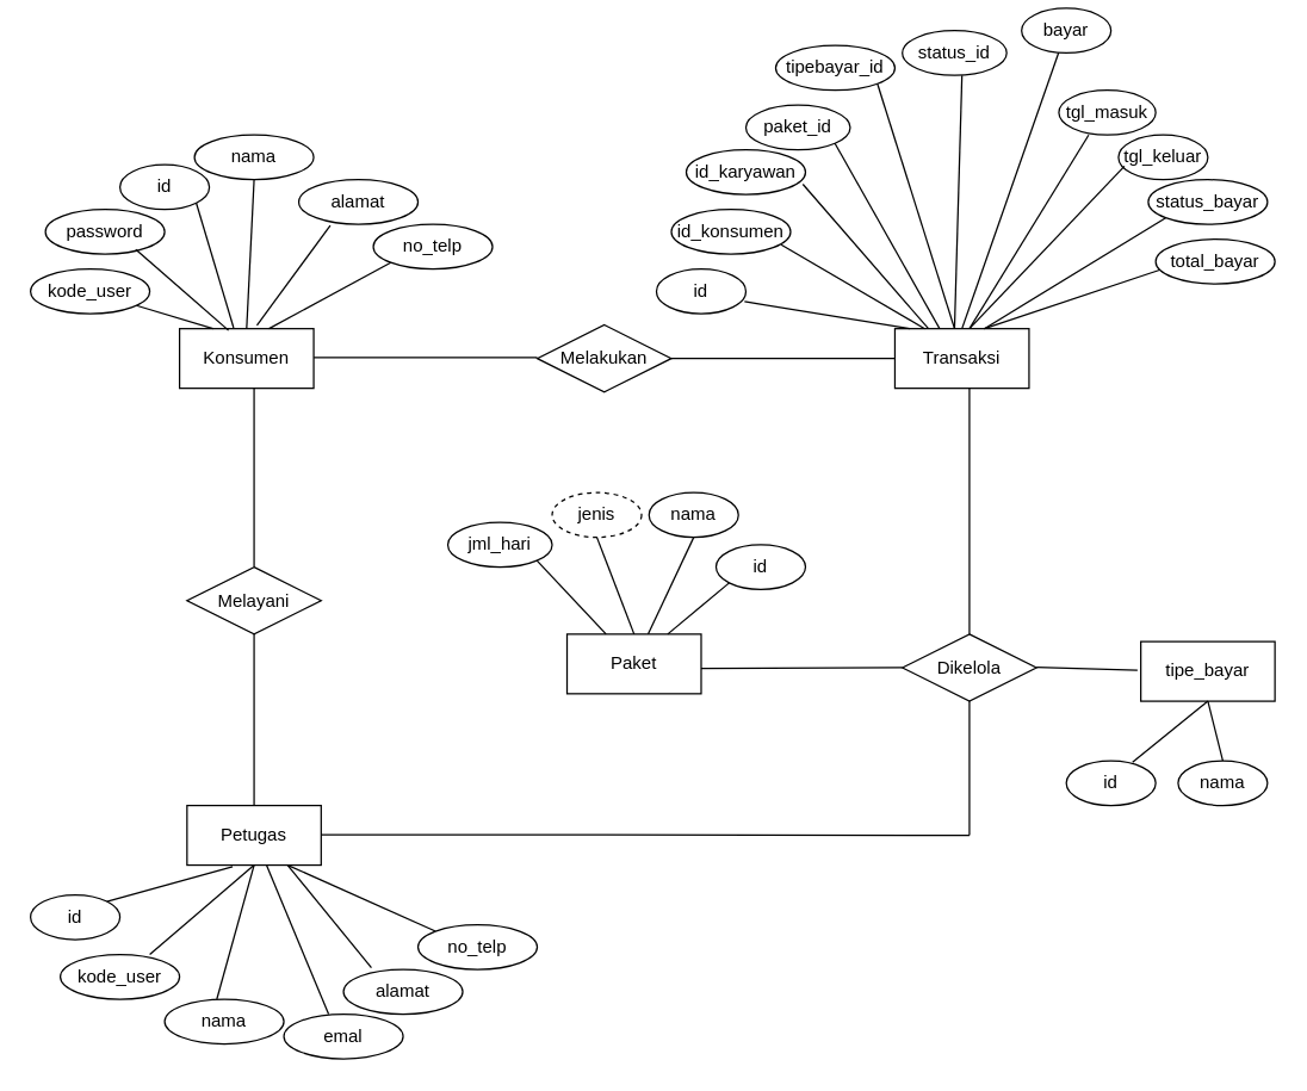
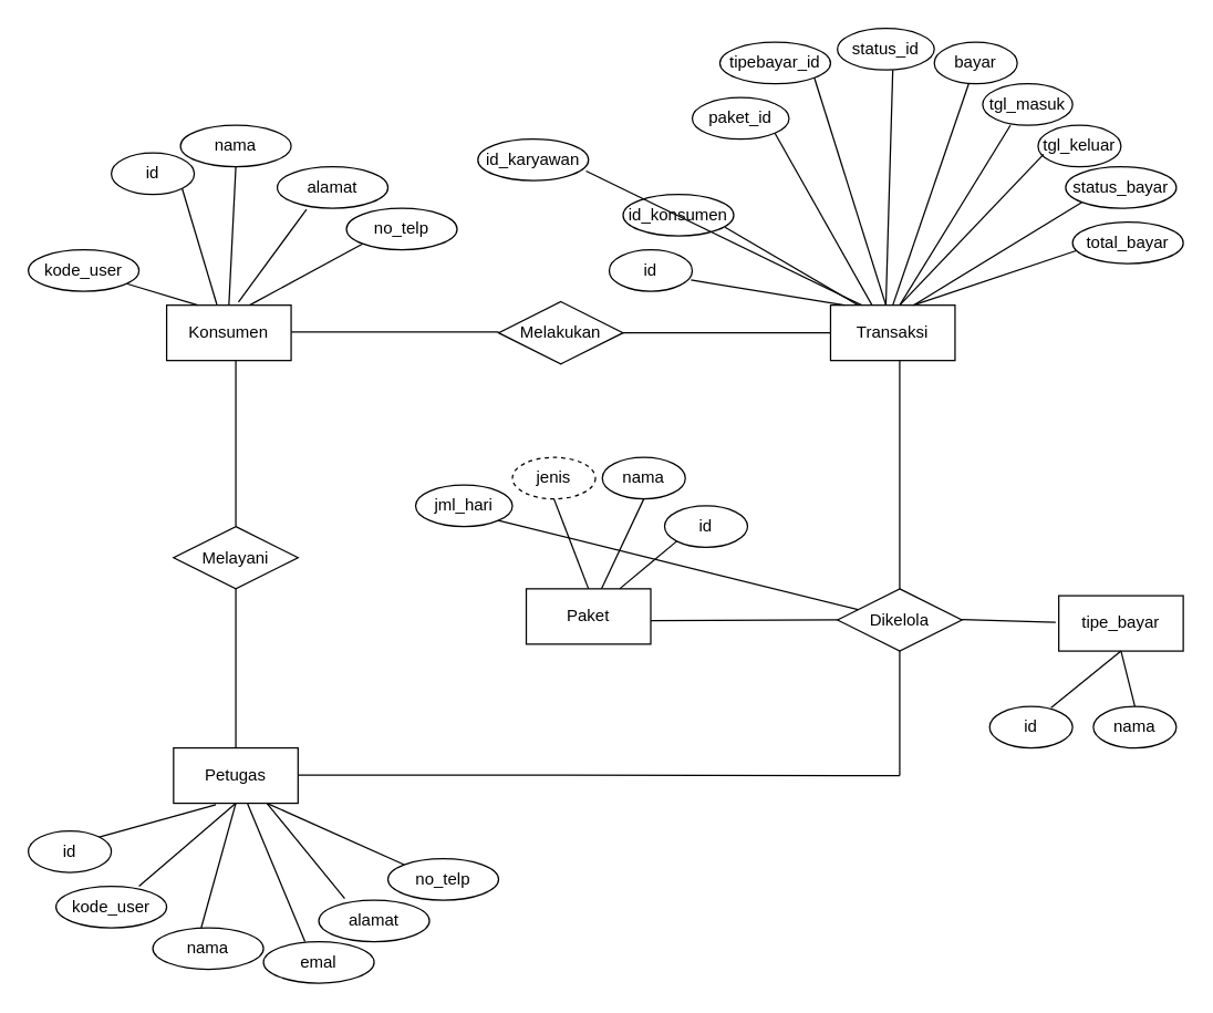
- <mxCell id="10" value="bayar" style="ellipse;whiteSpace=wrap;html=1;" parent="1" vertex="1"><mxGeometry x="685" y="5" width="60" height="30" as="geometry" /></mxCell>
+ <mxCell id="10" value="bayar" style="ellipse;whiteSpace=wrap;html=1;" parent="1" vertex="1"><mxGeometry x="675" y="30" width="60" height="30" as="geometry" /></mxCell>
- <mxCell id="4" value="id_karyawan" style="ellipse;whiteSpace=wrap;html=1;" parent="1" vertex="1"><mxGeometry x="460" y="100" width="80" height="30" as="geometry" /></mxCell>
+ <mxCell id="4" value="id_karyawan" style="ellipse;whiteSpace=wrap;html=1;" parent="1" vertex="1"><mxGeometry x="345" y="100" width="80" height="30" as="geometry" /></mxCell>
- <mxCell id="31" value="password" style="ellipse;whiteSpace=wrap;html=1;" parent="1" vertex="1"><mxGeometry x="30" y="140" width="80" height="30" as="geometry" /></mxCell>
- <mxCell id="37" value="" style="endArrow=none;html=1;rounded=0;entryX=0.758;entryY=0.894;entryDx=0;entryDy=0;entryPerimeter=0;exitX=0.365;exitY=0.029;exitDx=0;exitDy=0;exitPerimeter=0;" parent="1" source="29" target="31" edge="1"><mxGeometry width="50" height="50" relative="1" as="geometry"><mxPoint x="320" y="250" as="sourcePoint" /><mxPoint x="370" y="200" as="targetPoint" /></mxGeometry></mxCell>
- <mxCell id="69" value="" style="endArrow=none;html=1;rounded=0;exitX=1;exitY=1;exitDx=0;exitDy=0;" parent="1" source="64" target="63" edge="1"><mxGeometry width="50" height="50" relative="1" as="geometry"><mxPoint x="350" y="380" as="sourcePoint" /><mxPoint x="410" y="420" as="targetPoint" /></mxGeometry></mxCell>
+ <mxCell id="69" value="" style="endArrow=none;html=1;rounded=0;exitX=1;exitY=1;exitDx=0;exitDy=0;" parent="1" source="64" target="60" edge="1"><mxGeometry width="50" height="50" relative="1" as="geometry"><mxPoint x="350" y="380" as="sourcePoint" /><mxPoint x="410" y="420" as="targetPoint" /></mxGeometry></mxCell>
